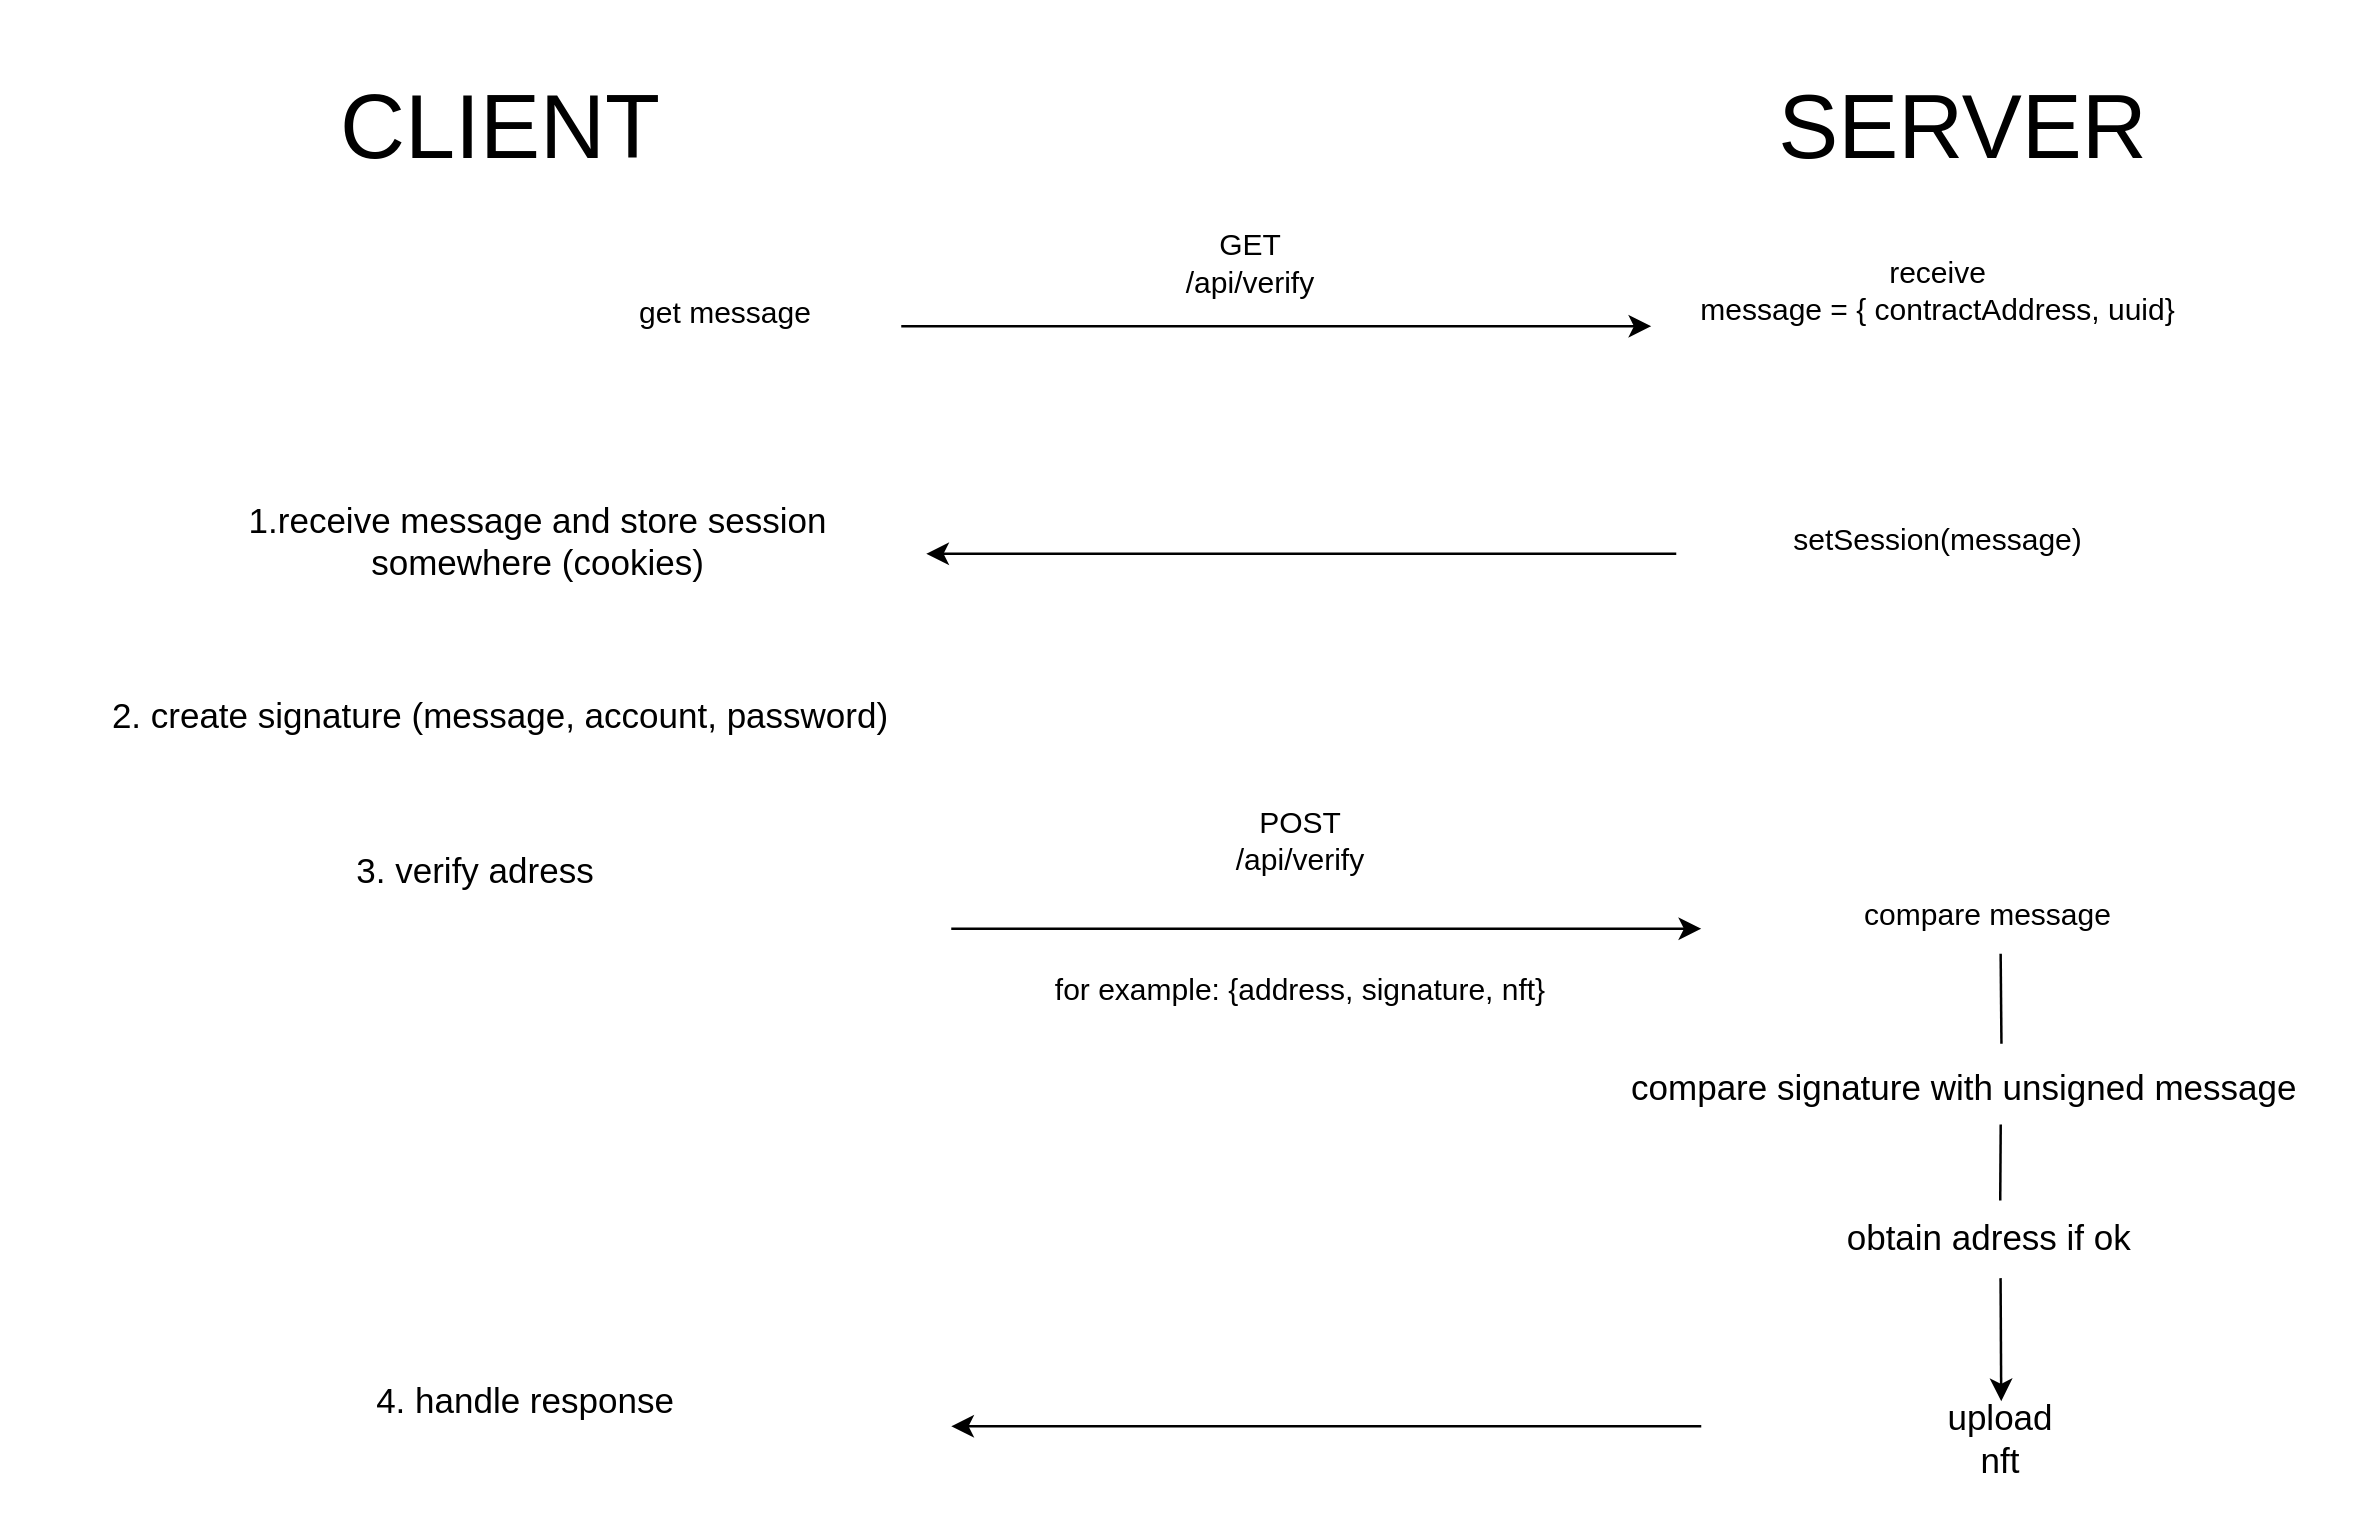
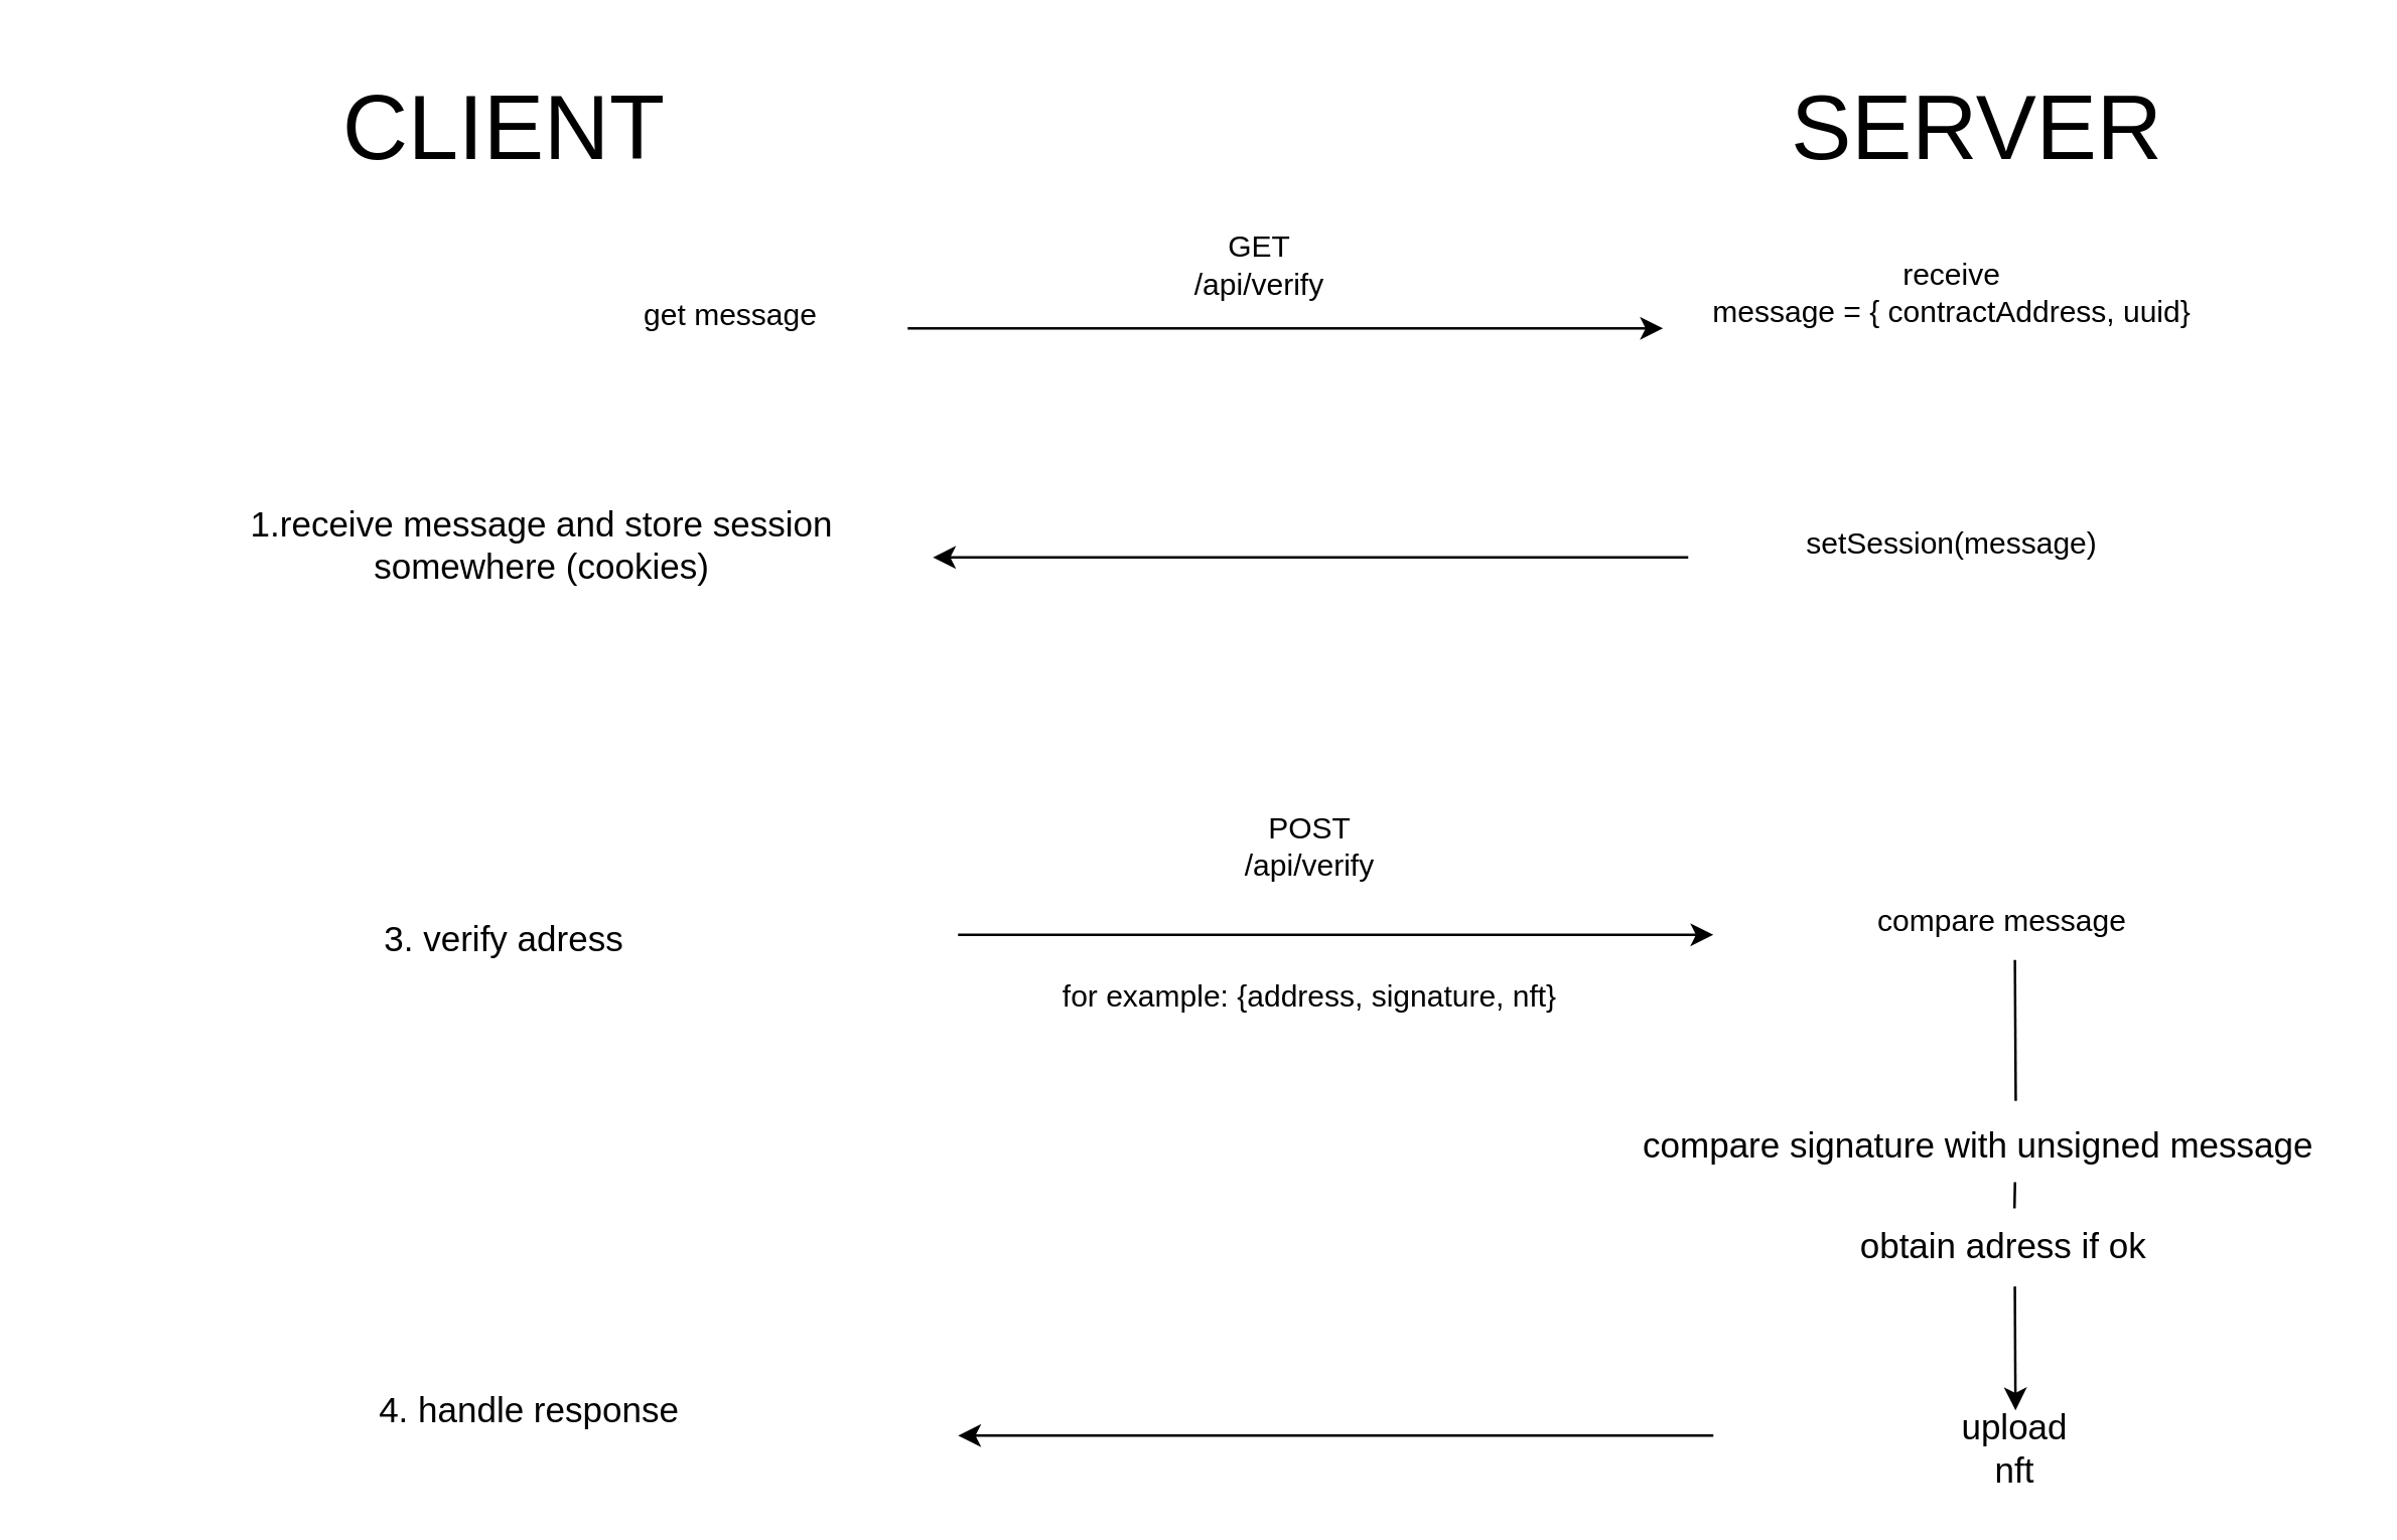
- <mxCell id="10" value="&lt;font style=&quot;font-size: 14px;&quot;&gt;2. create signature (message, account, password)&lt;/font&gt;" style="text;html=1;strokeColor=none;fillColor=none;align=center;verticalAlign=middle;whiteSpace=wrap;rounded=0;" vertex="1" parent="1"><mxGeometry x="20" y="271" width="360" height="30" as="geometry" /></mxCell>
- <mxCell id="12" value="&lt;font style=&quot;font-size: 14px;&quot;&gt;3. verify adress&lt;/font&gt;" style="text;html=1;strokeColor=none;fillColor=none;align=center;verticalAlign=middle;whiteSpace=wrap;rounded=0;fontSize=36;" vertex="1" parent="1"><mxGeometry x="65" y="325" width="250" height="30" as="geometry" /></mxCell>
+ <mxCell id="12" value="&lt;font style=&quot;font-size: 14px;&quot;&gt;3. verify adress&lt;/font&gt;" style="text;html=1;strokeColor=none;fillColor=none;align=center;verticalAlign=middle;whiteSpace=wrap;rounded=0;fontSize=36;" vertex="1" parent="1"><mxGeometry x="75" y="350" width="250" height="30" as="geometry" /></mxCell>
- <mxCell id="17" value="compare signature with unsigned message" style="text;html=1;align=center;verticalAlign=middle;resizable=0;points=[];autosize=1;strokeColor=none;fillColor=none;fontSize=14;" vertex="1" parent="1"><mxGeometry x="640" y="420" width="290" height="30" as="geometry" /></mxCell>
+ <mxCell id="17" value="compare signature with unsigned message" style="text;html=1;align=center;verticalAlign=middle;resizable=0;points=[];autosize=1;strokeColor=none;fillColor=none;fontSize=14;" vertex="1" parent="1"><mxGeometry x="640" y="440" width="290" height="30" as="geometry" /></mxCell>
